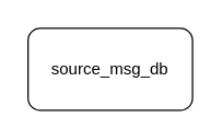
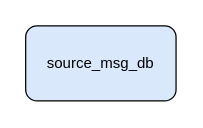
- <mxCell id="2" value="source_msg_db" style="rounded=1;whiteSpace=wrap;html=1;" parent="1" vertex="1"><mxGeometry x="20" y="20" width="120" height="60" as="geometry" /></mxCell>
+ <mxCell id="2" value="source_msg_db" style="rounded=1;whiteSpace=wrap;html=1;fillColor=#dae8fc;" parent="1" vertex="1"><mxGeometry x="20" y="20" width="120" height="60" as="geometry" /></mxCell>
